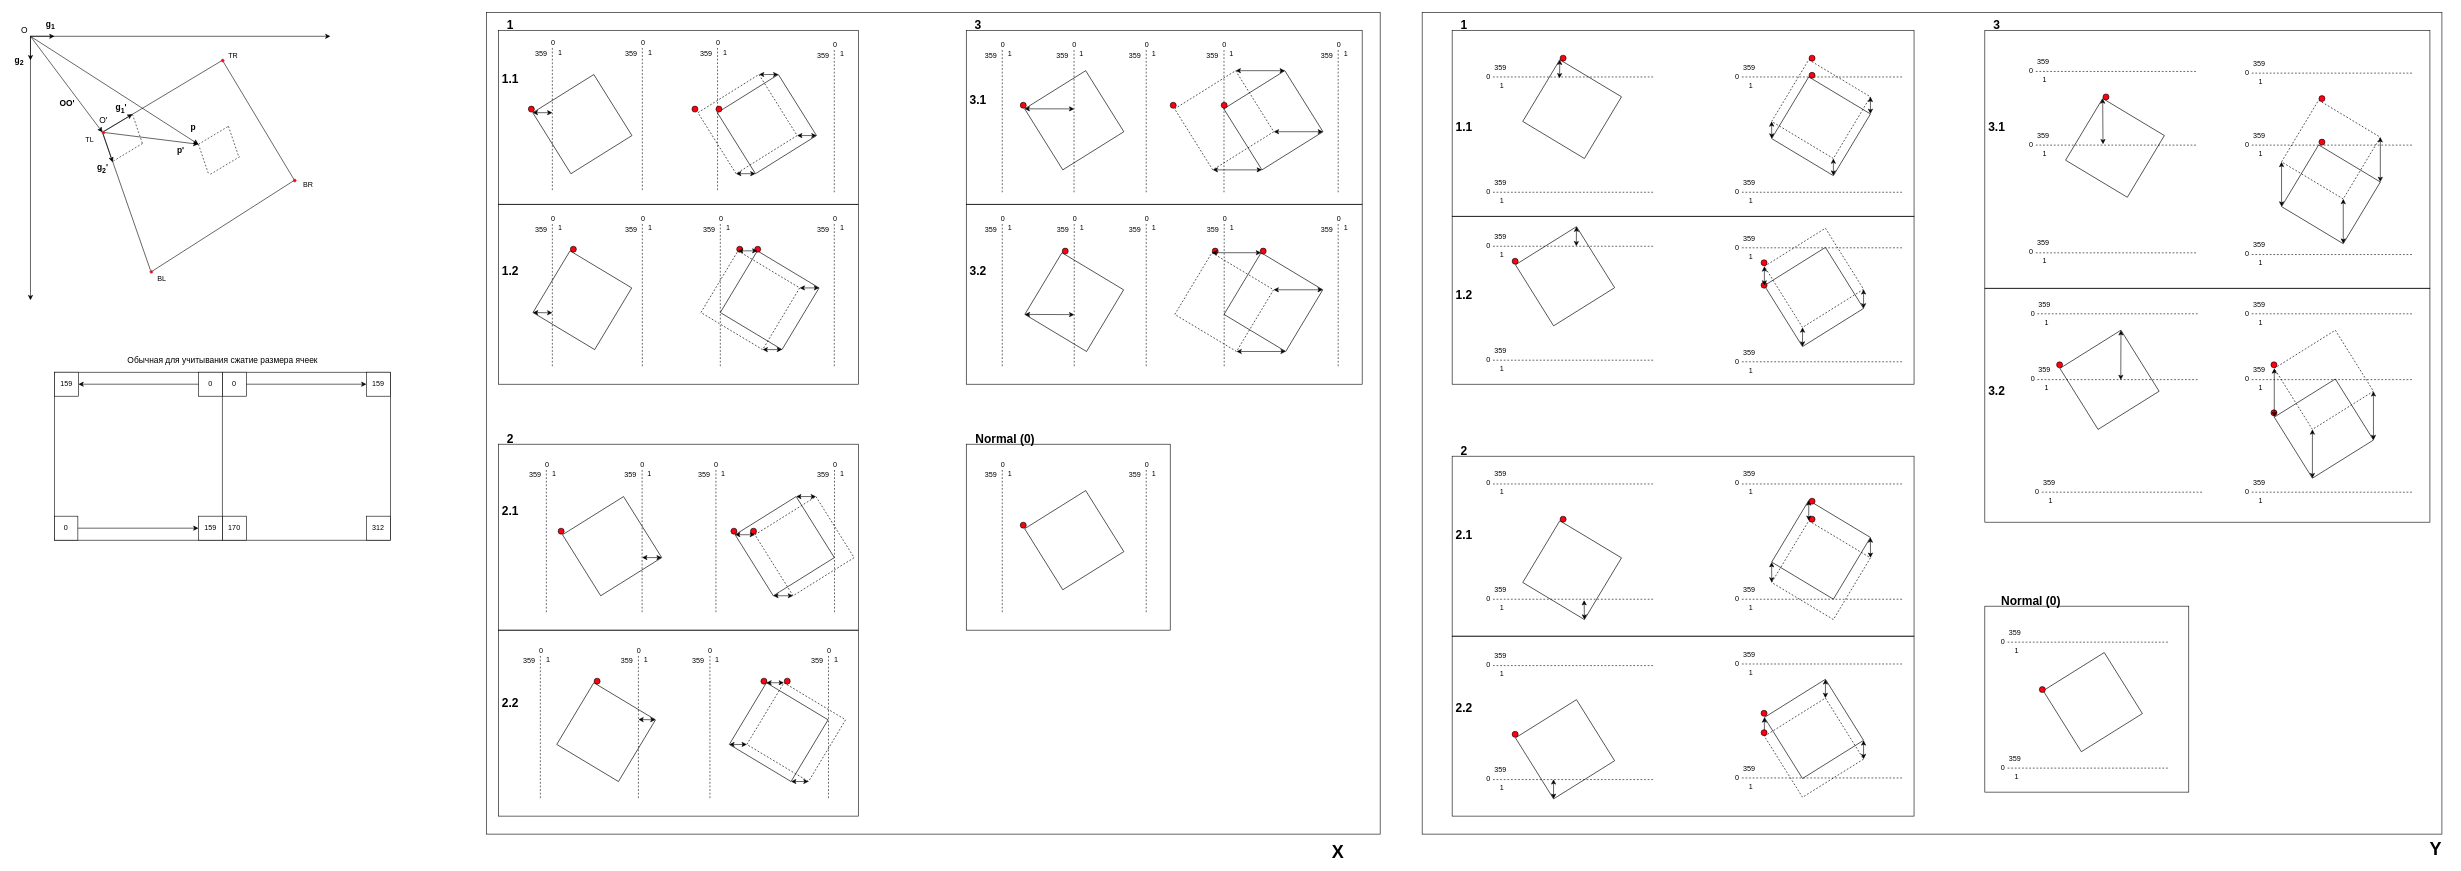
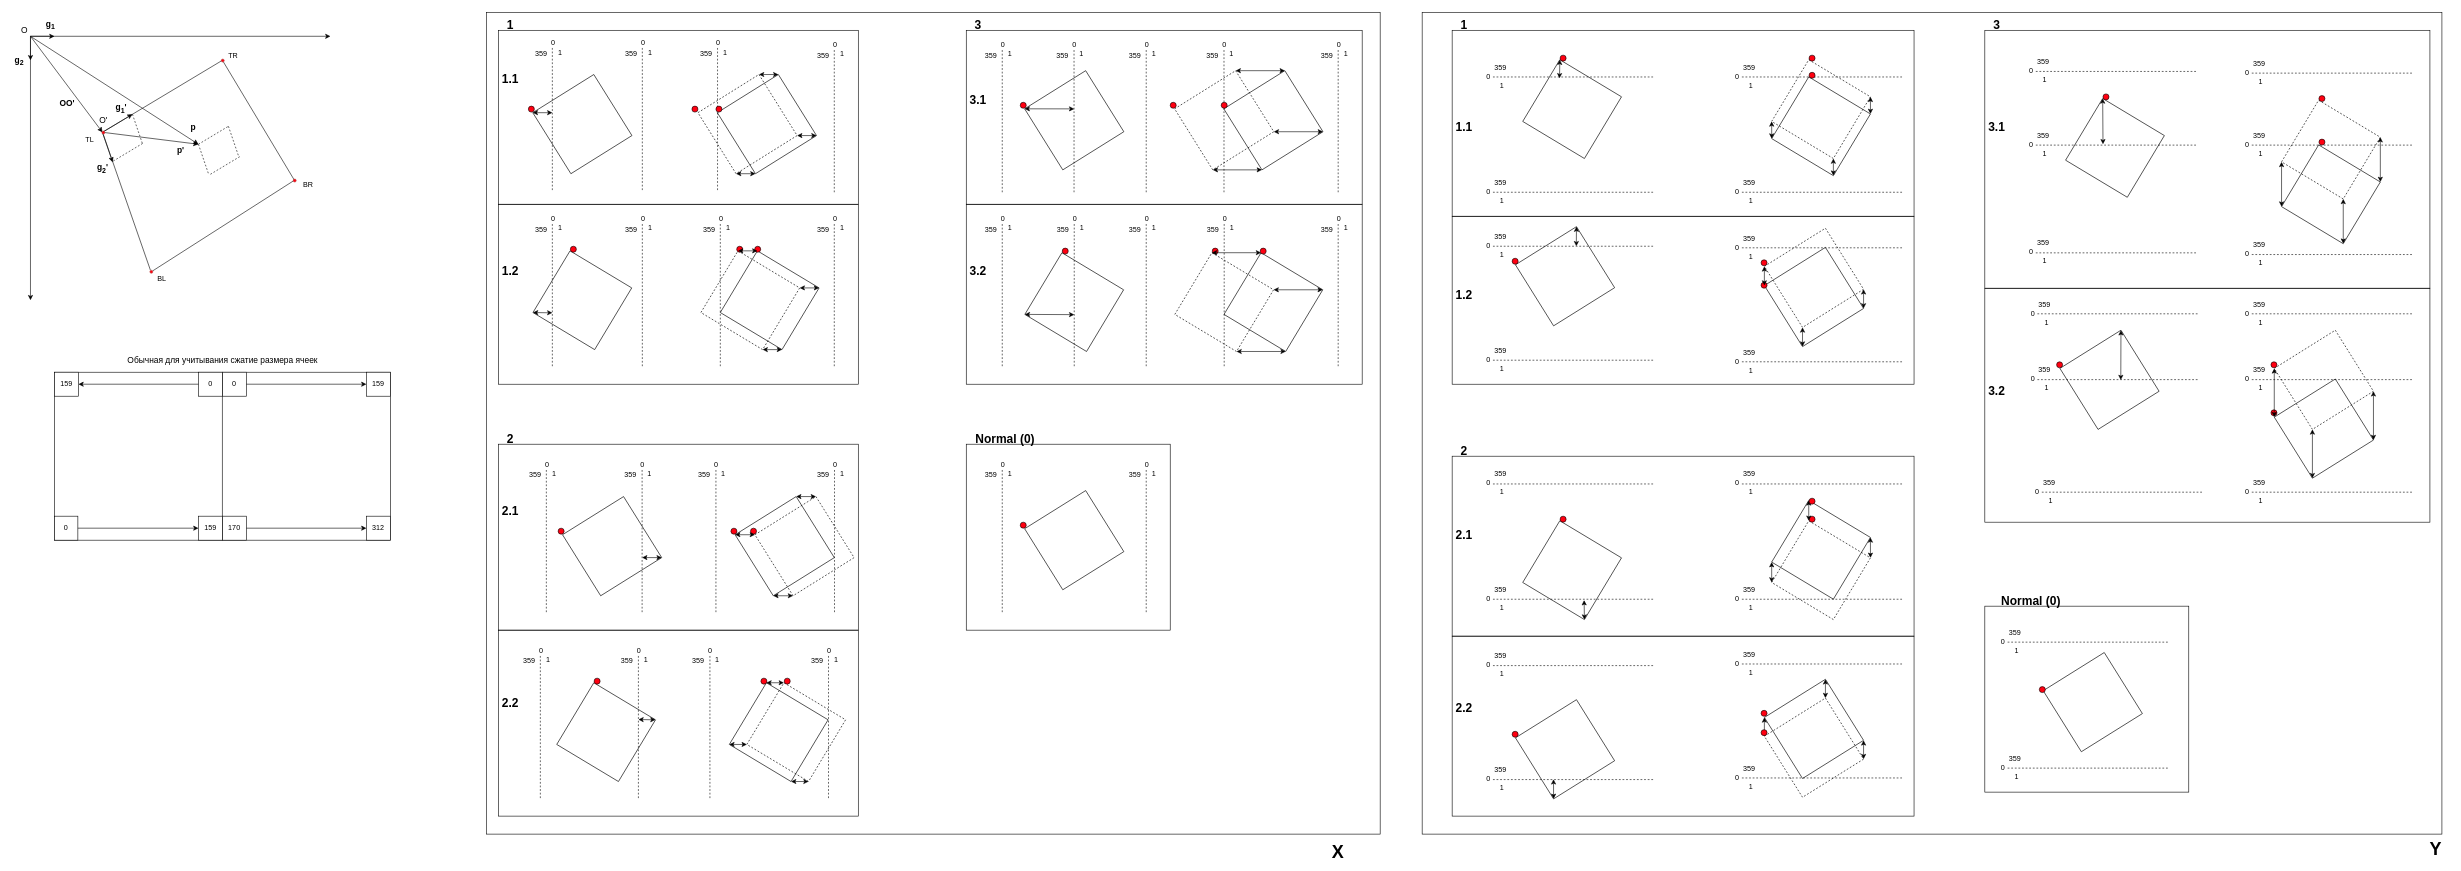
+ <mxCell id="51" value="" style="endArrow=classic;html=1;exitX=1;exitY=0.5;exitDx=0;exitDy=0;entryX=0;entryY=0.5;entryDx=0;entryDy=0;" parent="1" source="43" target="44" edge="1"><mxGeometry width="50" height="50" relative="1" as="geometry"><mxPoint x="450" y="980" as="sourcePoint" /><mxPoint x="500" y="930" as="targetPoint" /></mxGeometry></mxCell>
